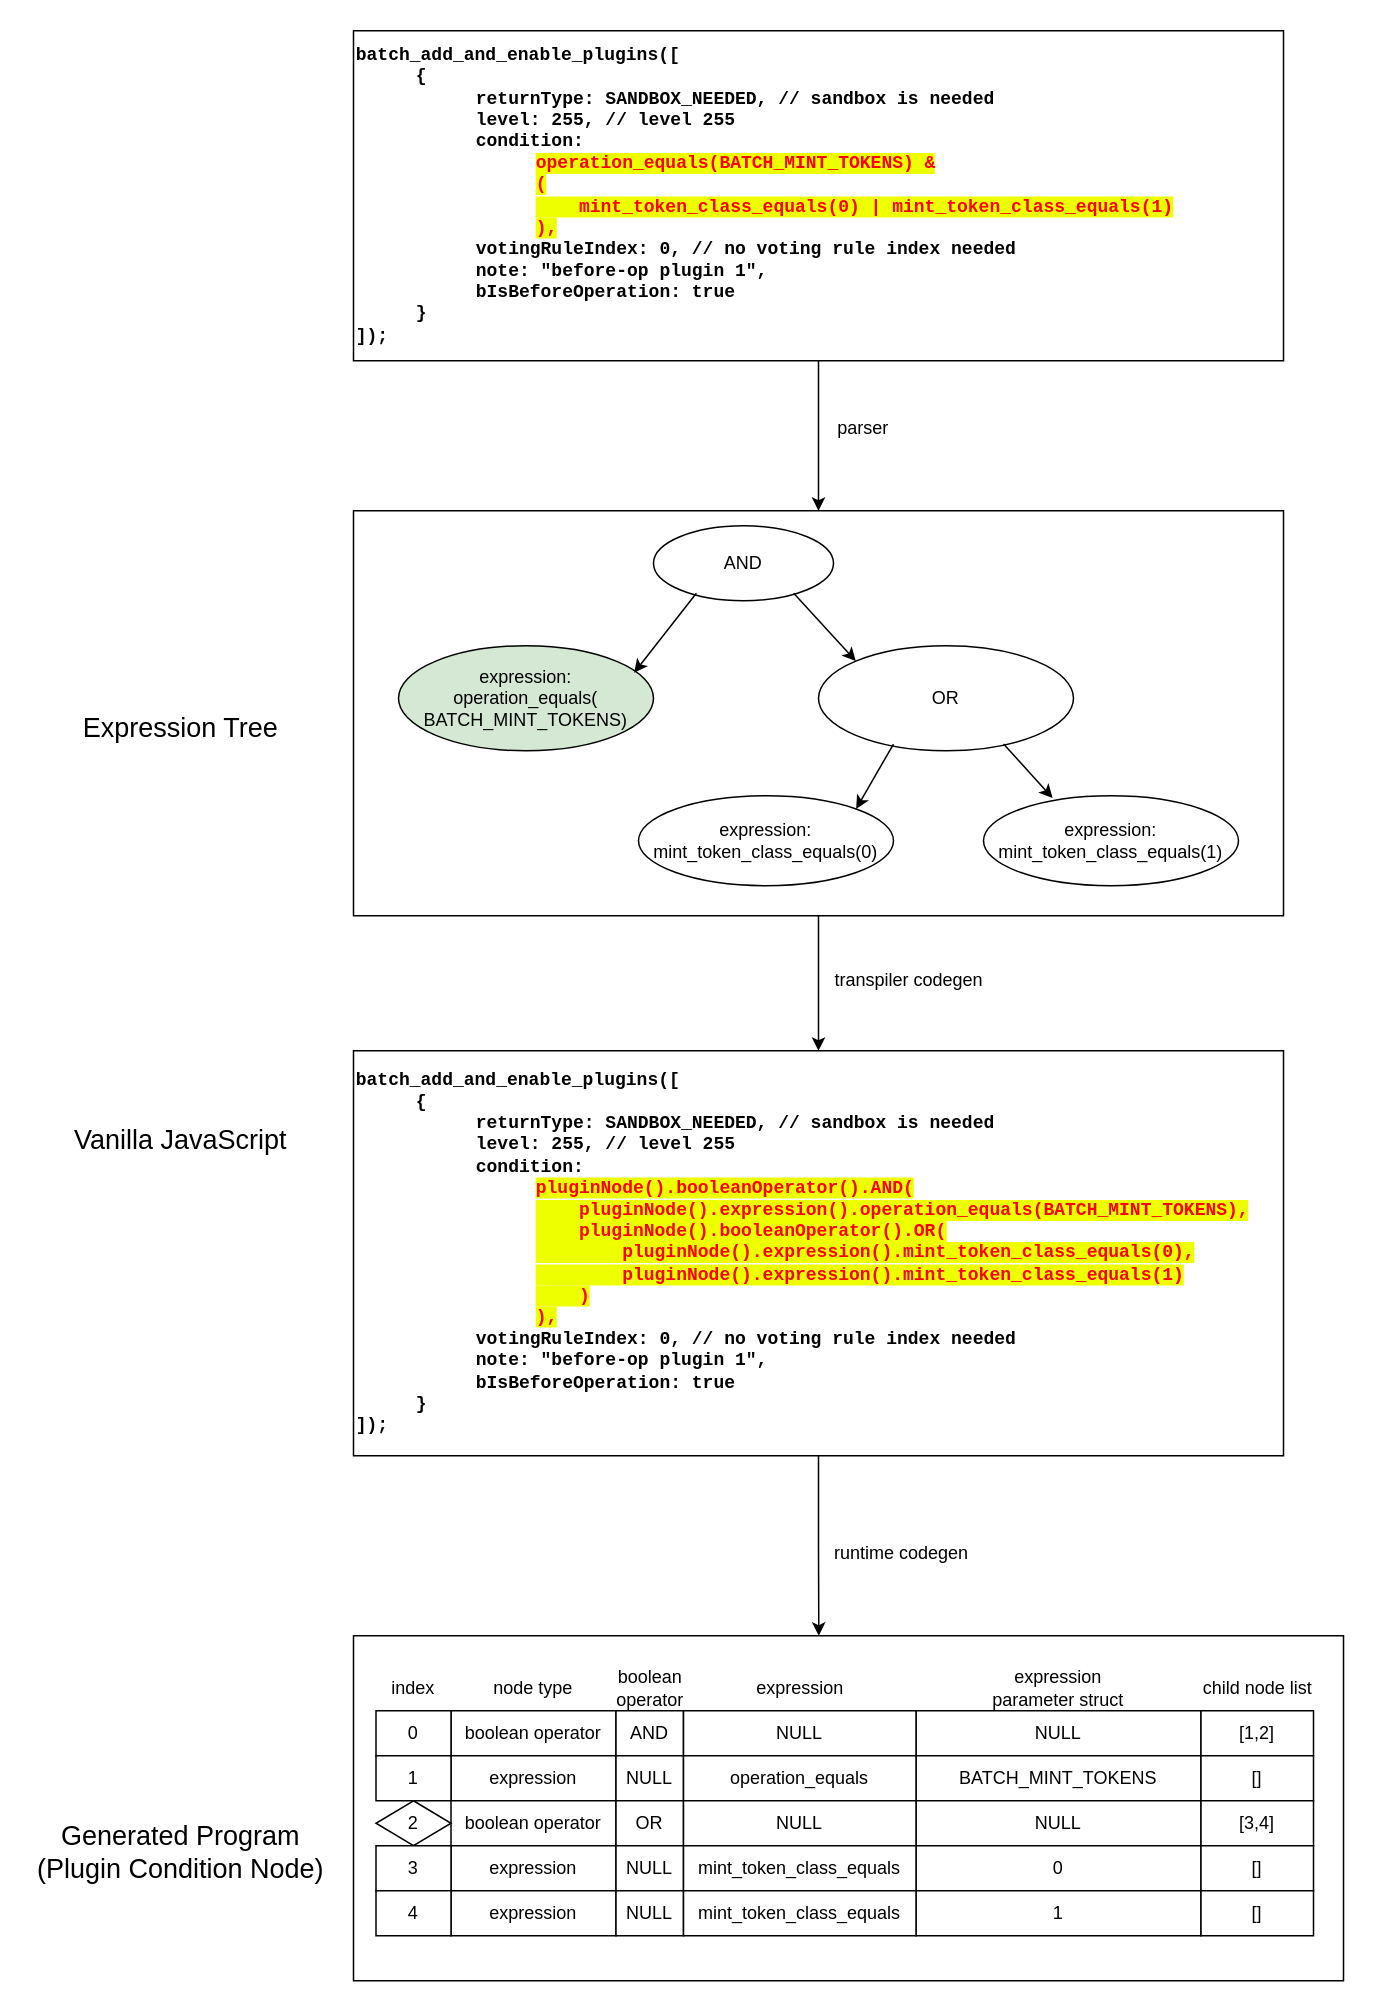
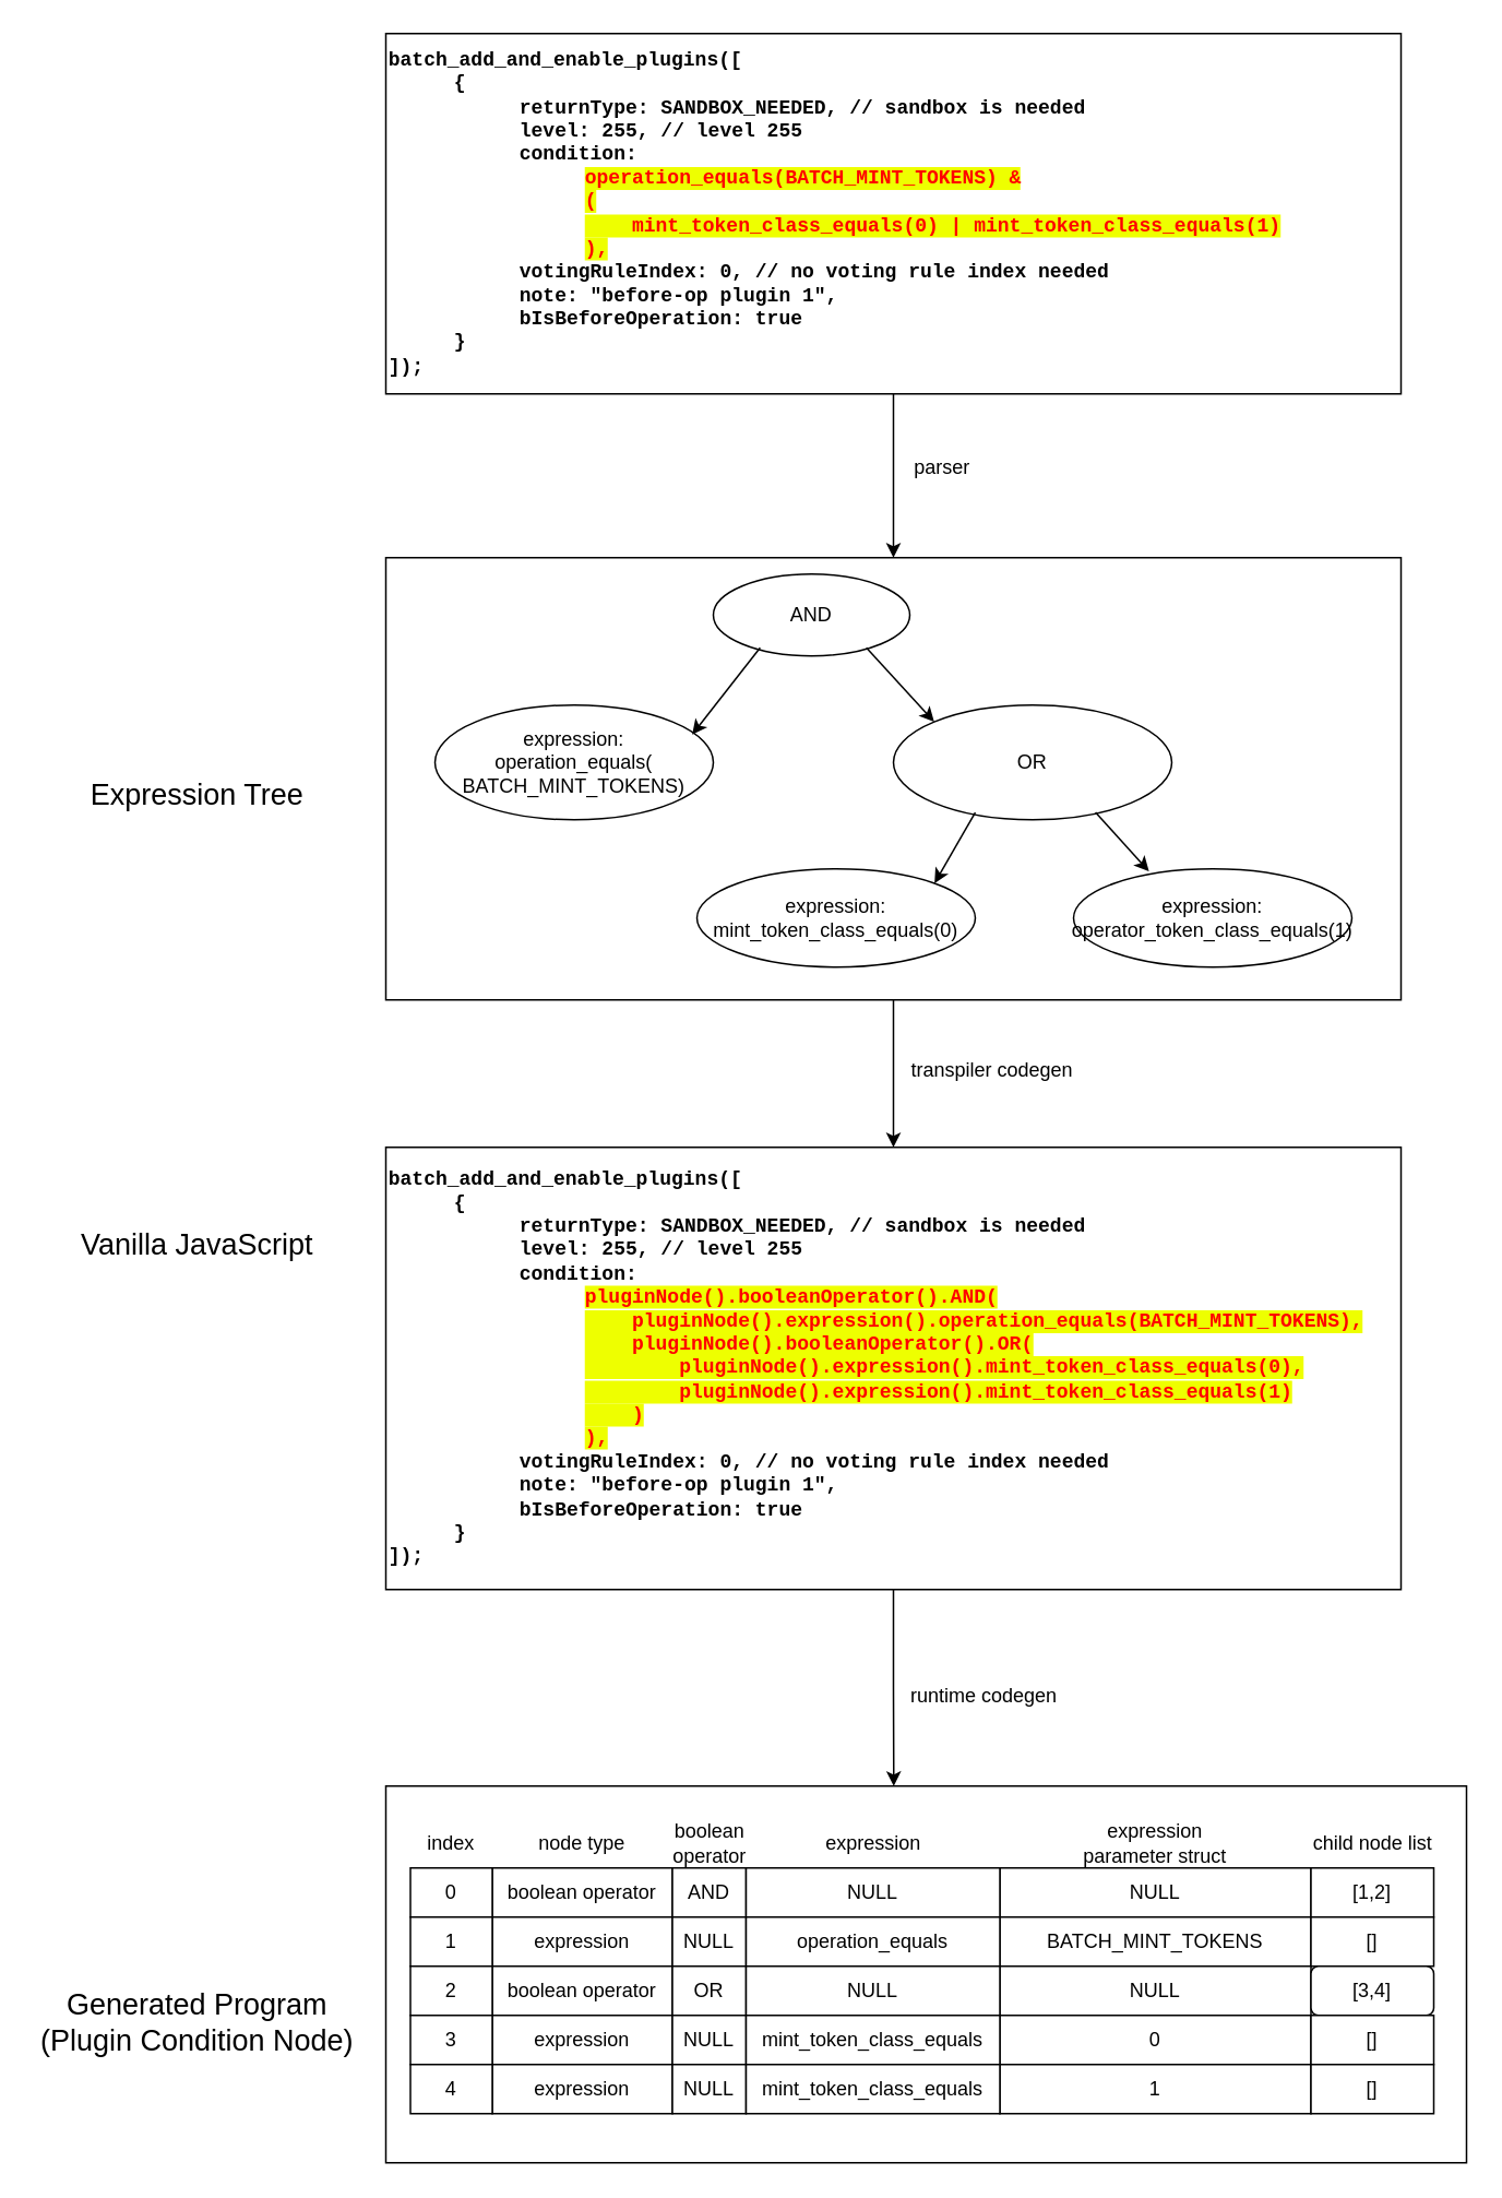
- <mxCell id="10" value="expression:&lt;br&gt;operation_equals(&lt;br&gt;BATCH_MINT_TOKENS)" style="ellipse;whiteSpace=wrap;html=1;fillColor=#d5e8d4;" parent="1" vertex="1"><mxGeometry x="265" y="430" width="170" height="70" as="geometry" /></mxCell>
+ <mxCell id="10" value="expression:&lt;br&gt;operation_equals(&lt;br&gt;BATCH_MINT_TOKENS)" style="ellipse;whiteSpace=wrap;html=1;" parent="1" vertex="1"><mxGeometry x="265" y="430" width="170" height="70" as="geometry" /></mxCell>
- <mxCell id="13" value="expression:&lt;br&gt;mint_token_class_equals(1)" style="ellipse;whiteSpace=wrap;html=1;" parent="1" vertex="1"><mxGeometry x="655" y="530" width="170" height="60" as="geometry" /></mxCell>
+ <mxCell id="13" value="expression:&lt;br&gt;operator_token_class_equals(1)" style="ellipse;whiteSpace=wrap;html=1;" parent="1" vertex="1"><mxGeometry x="655" y="530" width="170" height="60" as="geometry" /></mxCell>
- <mxCell id="38" value="2" style="rhombus;whiteSpace=wrap;html=1;" parent="1" vertex="1"><mxGeometry x="250" y="1200" width="50" height="30" as="geometry" /></mxCell>
+ <mxCell id="38" value="2" style="rounded=0;whiteSpace=wrap;html=1;" parent="1" vertex="1"><mxGeometry x="250" y="1200" width="50" height="30" as="geometry" /></mxCell>
- <mxCell id="41" value="[3,4]" style="rounded=0;whiteSpace=wrap;html=1;" parent="1" vertex="1"><mxGeometry x="800" y="1200" width="75" height="30" as="geometry" /></mxCell>
+ <mxCell id="41" value="[3,4]" style="whiteSpace=wrap;html=1;rounded=1;" parent="1" vertex="1"><mxGeometry x="800" y="1200" width="75" height="30" as="geometry" /></mxCell>
